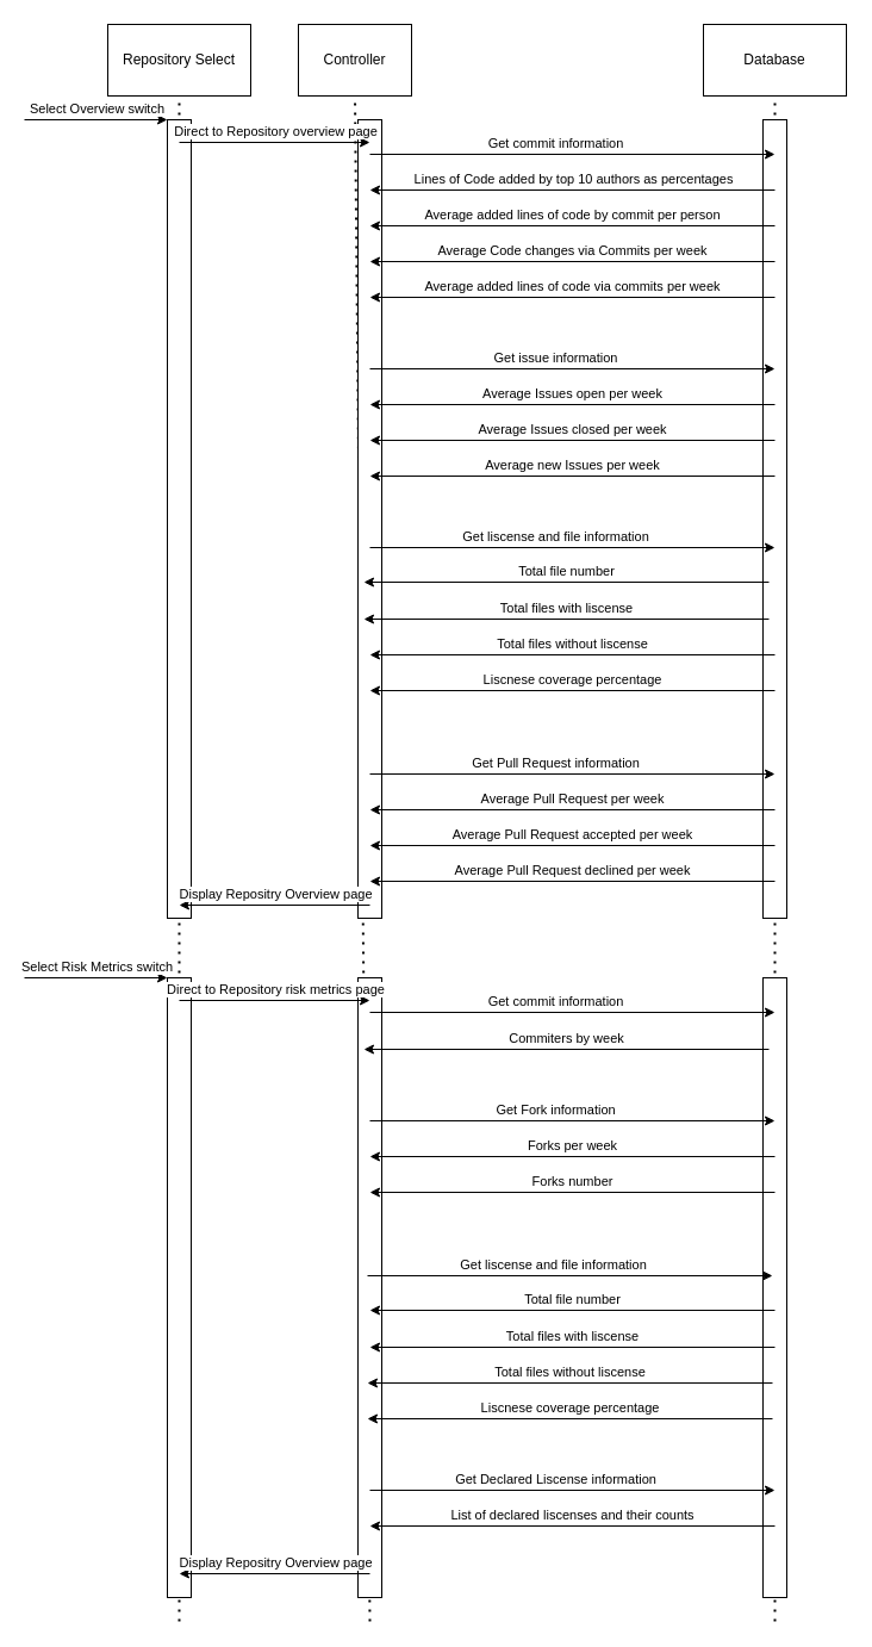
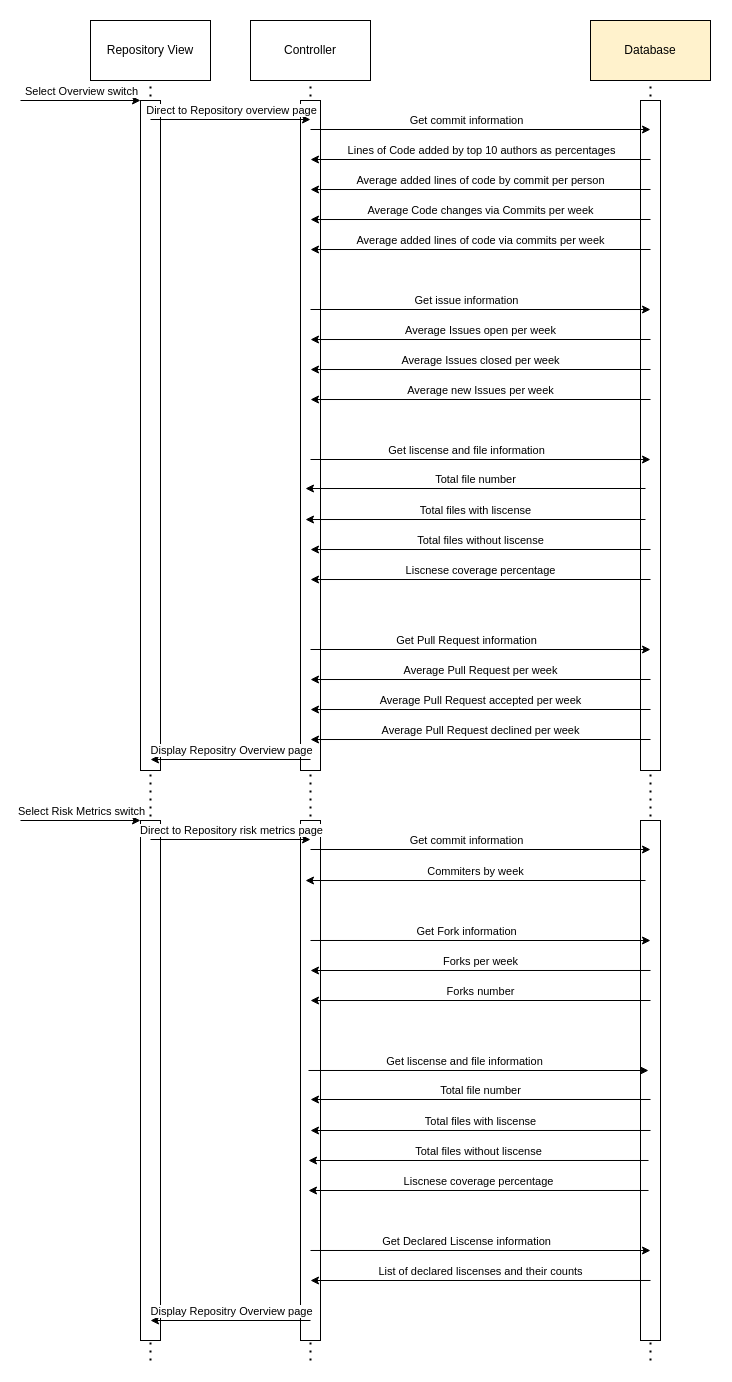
- <mxCell id="2" value="Repository Select" style="rounded=0;whiteSpace=wrap;html=1;" vertex="1" parent="1"><mxGeometry x="90" y="20" width="120" height="60" as="geometry" /></mxCell>
+ <mxCell id="2" value="Repository View" style="rounded=0;whiteSpace=wrap;html=1;" vertex="1" parent="1"><mxGeometry x="90" y="20" width="120" height="60" as="geometry" /></mxCell>
- <mxCell id="3" value="Controller" style="rounded=0;whiteSpace=wrap;html=1;" vertex="1" parent="1"><mxGeometry x="250" y="20" width="95" height="60" as="geometry" /></mxCell>
+ <mxCell id="3" value="Controller" style="rounded=0;whiteSpace=wrap;html=1;" vertex="1" parent="1"><mxGeometry x="250" y="20" width="120" height="60" as="geometry" /></mxCell>
- <mxCell id="4" value="Database" style="rounded=0;whiteSpace=wrap;html=1;" vertex="1" parent="1"><mxGeometry x="590" y="20" width="120" height="60" as="geometry" /></mxCell>
+ <mxCell id="4" value="Database" style="rounded=0;whiteSpace=wrap;html=1;fillColor=#fff2cc;" vertex="1" parent="1"><mxGeometry x="590" y="20" width="120" height="60" as="geometry" /></mxCell>
